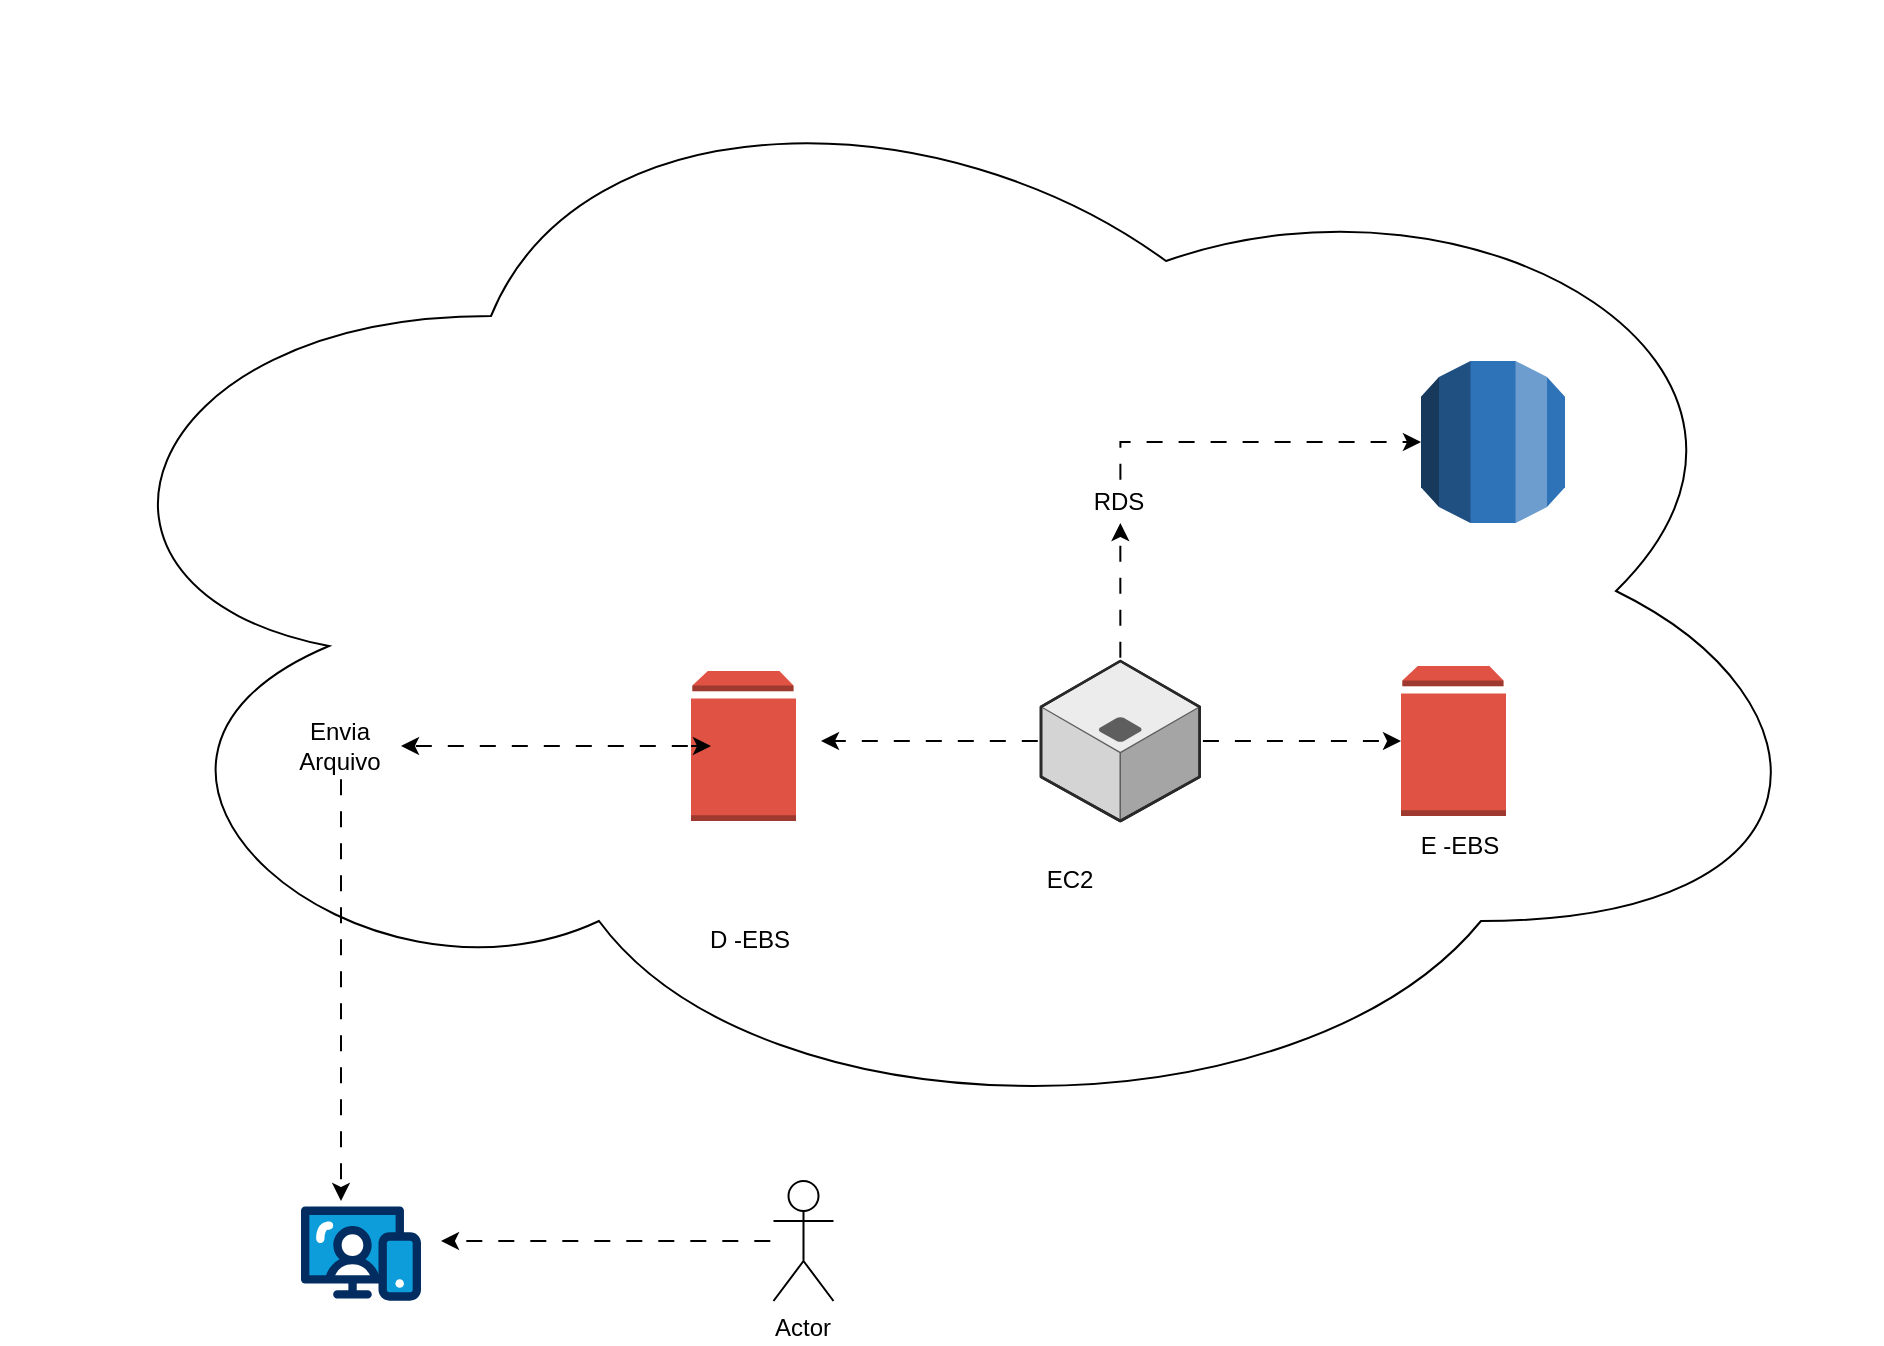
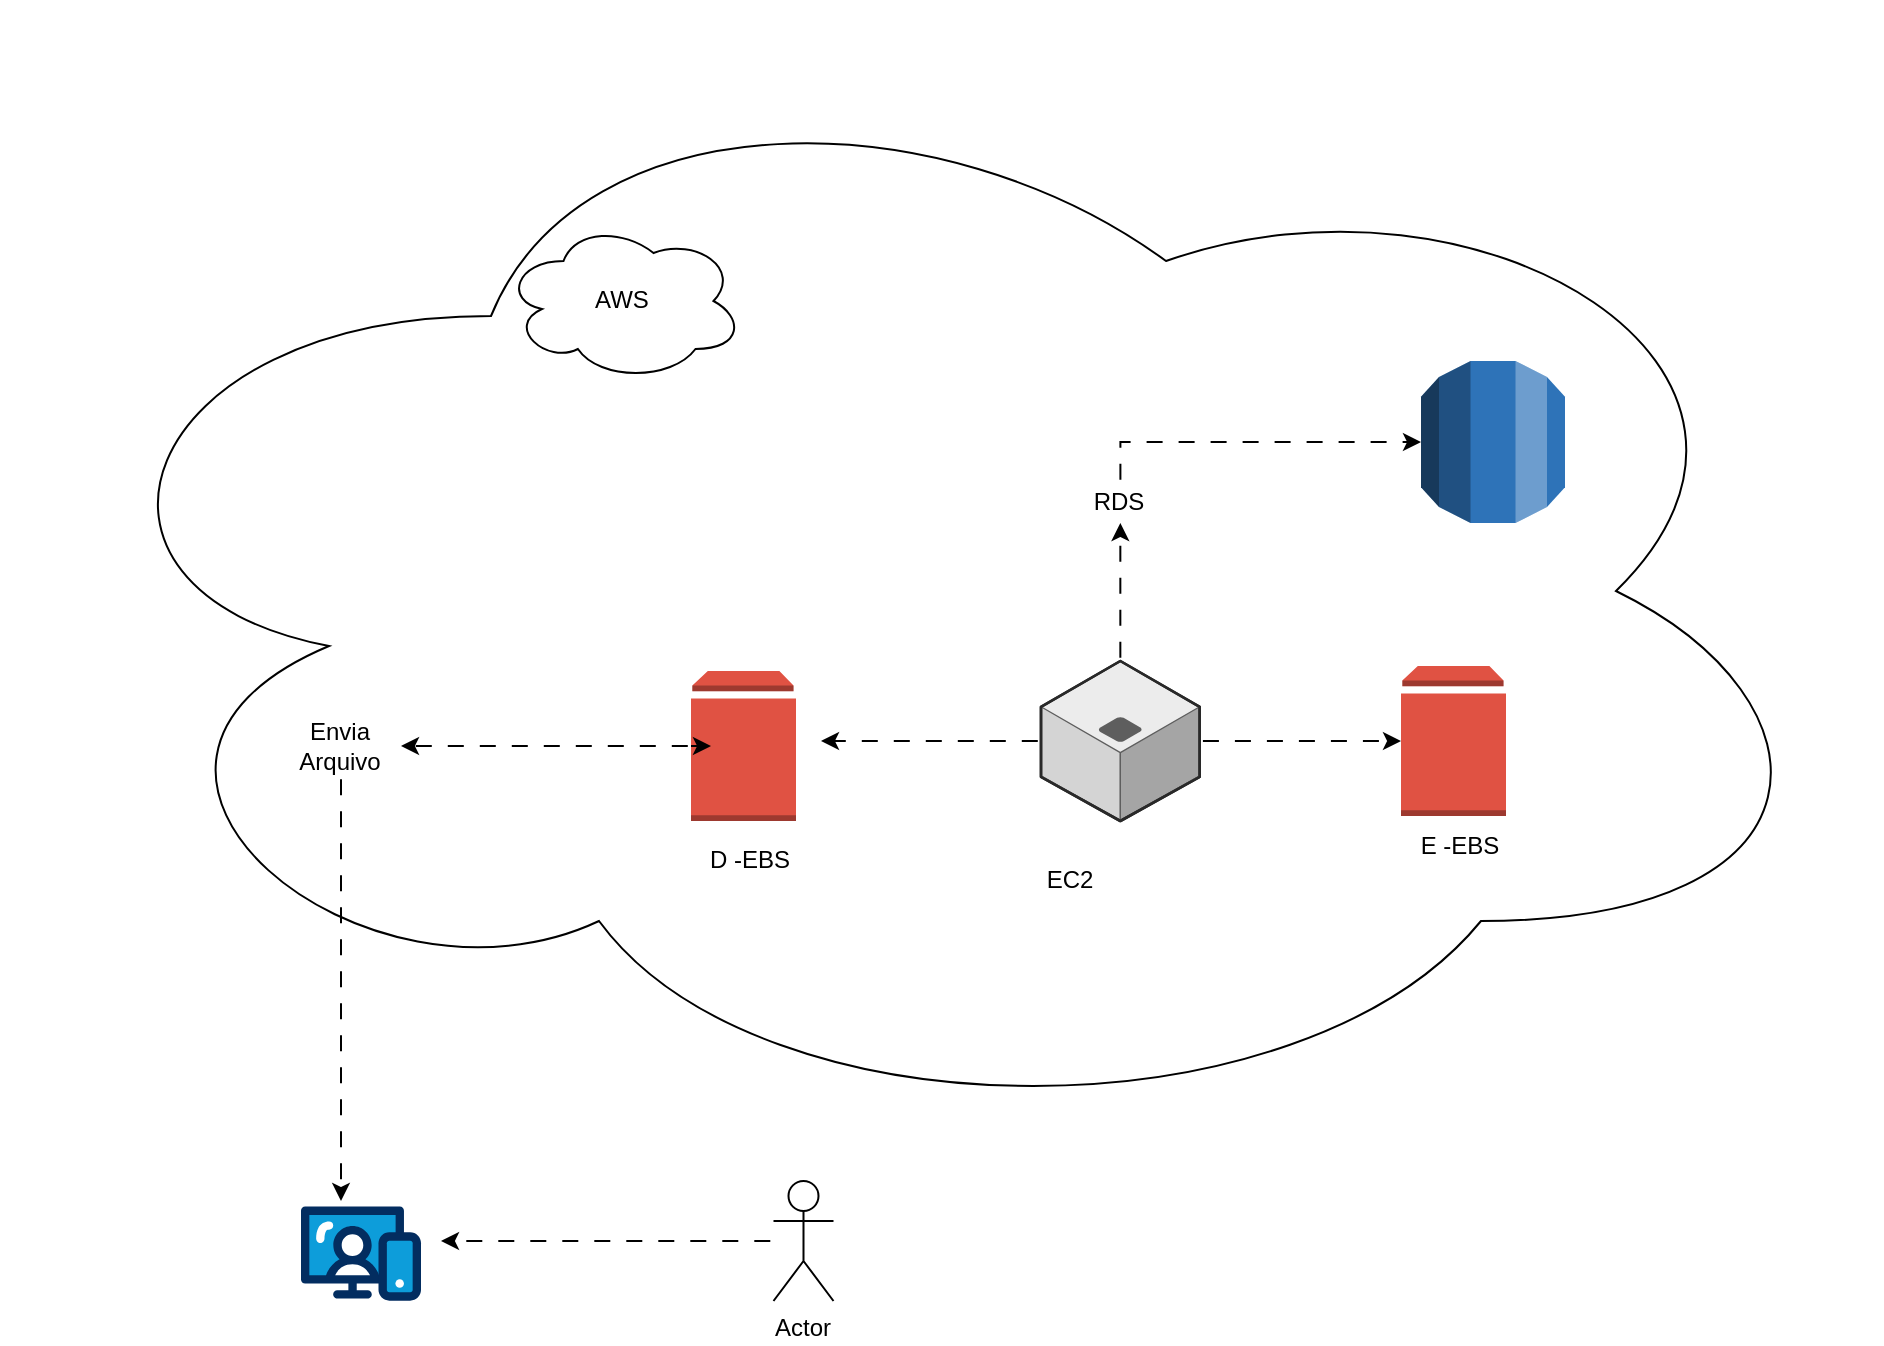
+ <mxCell id="22" value="AWS" style="ellipse;shape=cloud;whiteSpace=wrap;html=1;" vertex="1" parent="1"><mxGeometry x="251.25" y="110" width="120" height="80" as="geometry" /></mxCell>
- <mxCell id="16" value="D -EBS" style="text;strokeColor=none;align=center;fillColor=none;html=1;verticalAlign=middle;whiteSpace=wrap;rounded=0;" vertex="1" parent="1"><mxGeometry x="345" y="455" width="60" height="30" as="geometry" /></mxCell>
+ <mxCell id="16" value="D -EBS" style="text;strokeColor=none;align=center;fillColor=none;html=1;verticalAlign=middle;whiteSpace=wrap;rounded=0;" vertex="1" parent="1"><mxGeometry x="345" y="415" width="60" height="30" as="geometry" /></mxCell>
